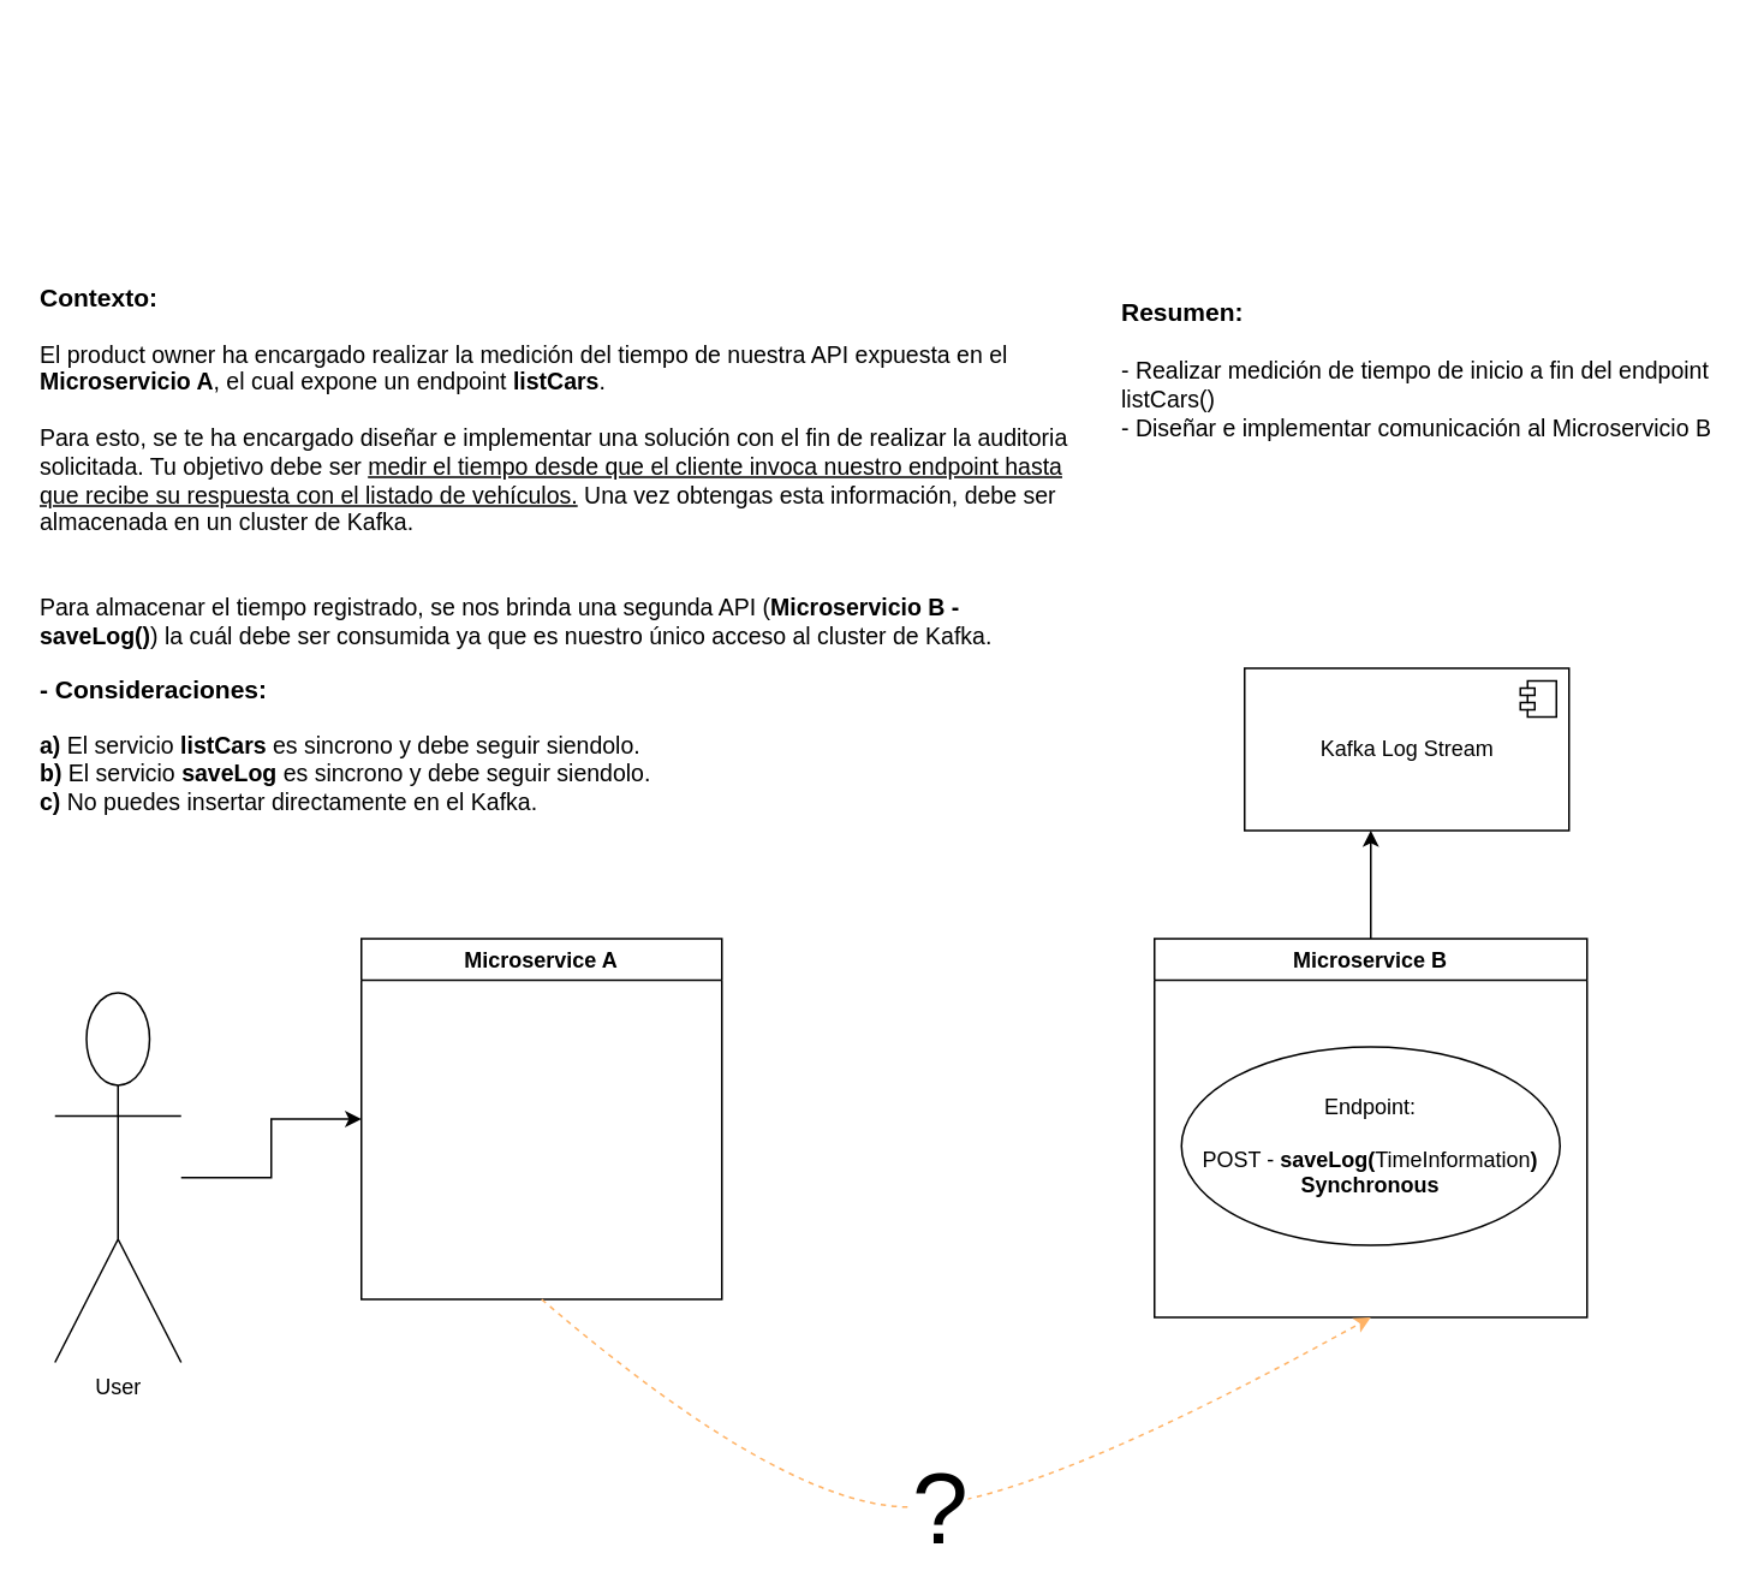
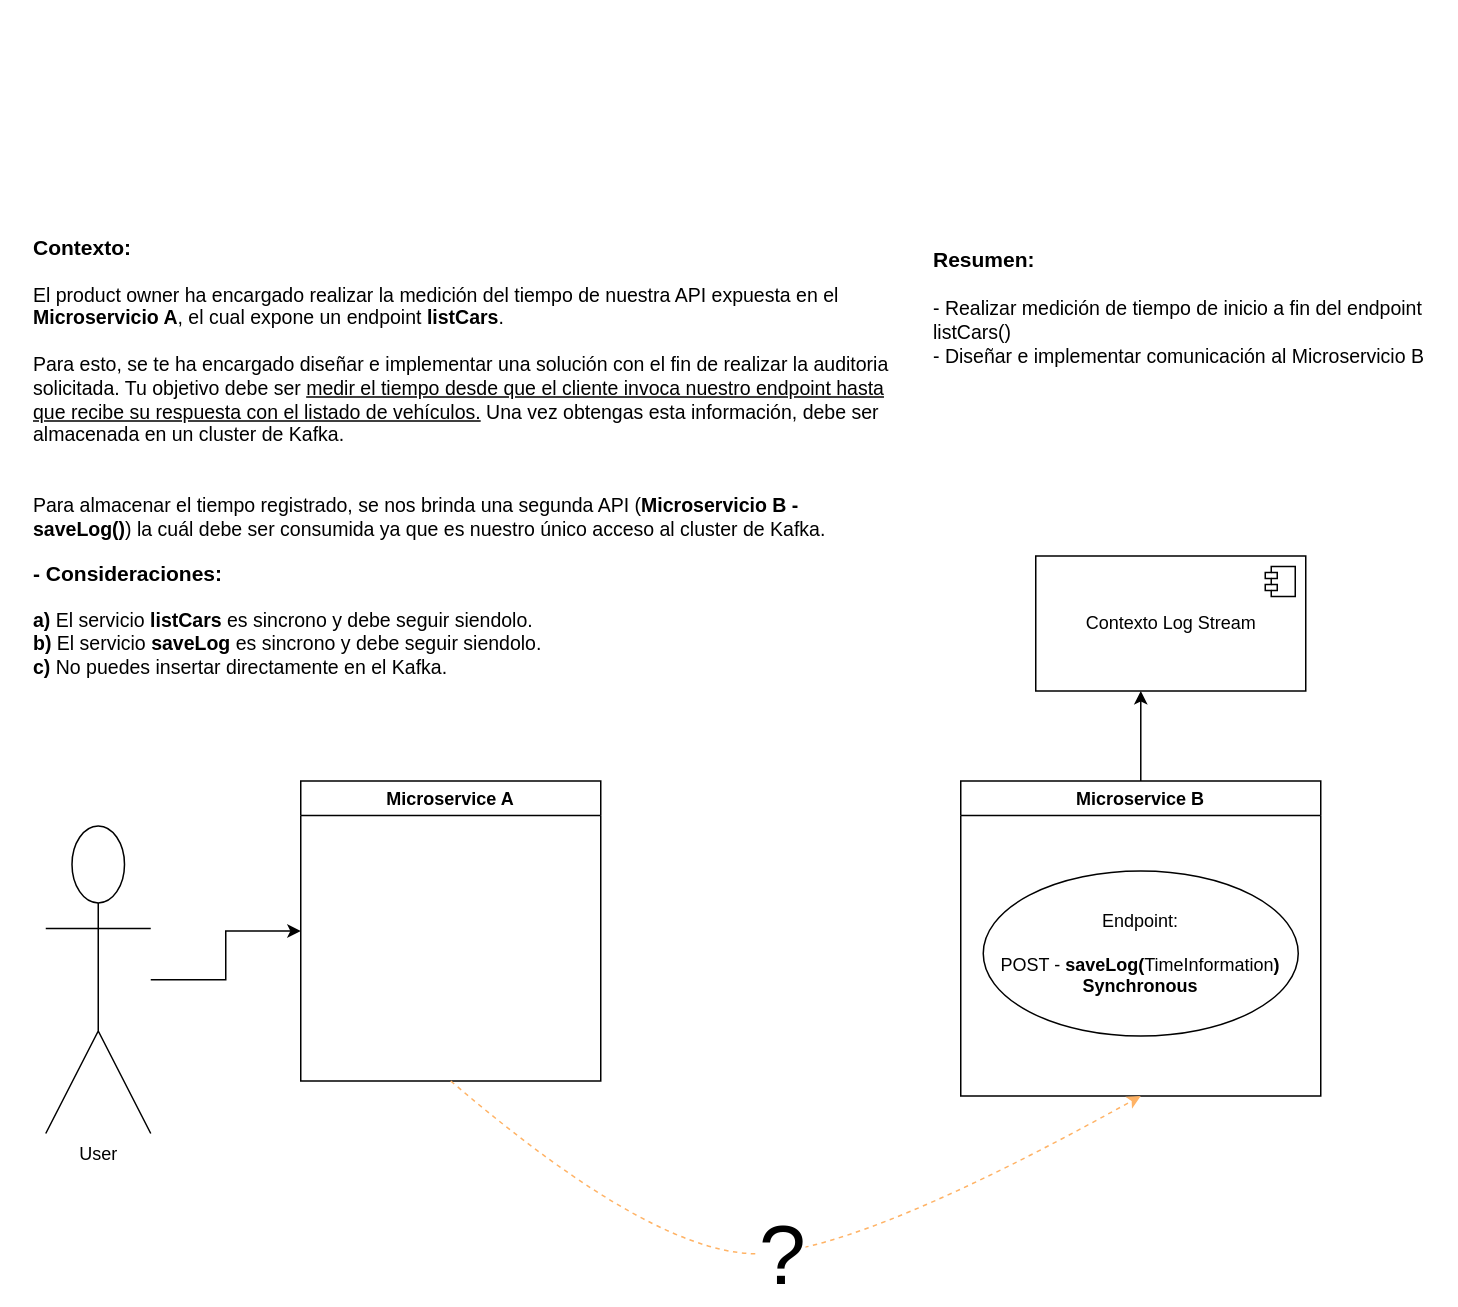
- <mxCell id="6" value="Kafka Log Stream" style="html=1;dropTarget=0;" parent="1" vertex="1"><mxGeometry x="690" y="370" width="180" height="90" as="geometry" /></mxCell>
+ <mxCell id="6" value="Contexto Log Stream" style="html=1;dropTarget=0;" parent="1" vertex="1"><mxGeometry x="690" y="370" width="180" height="90" as="geometry" /></mxCell>
